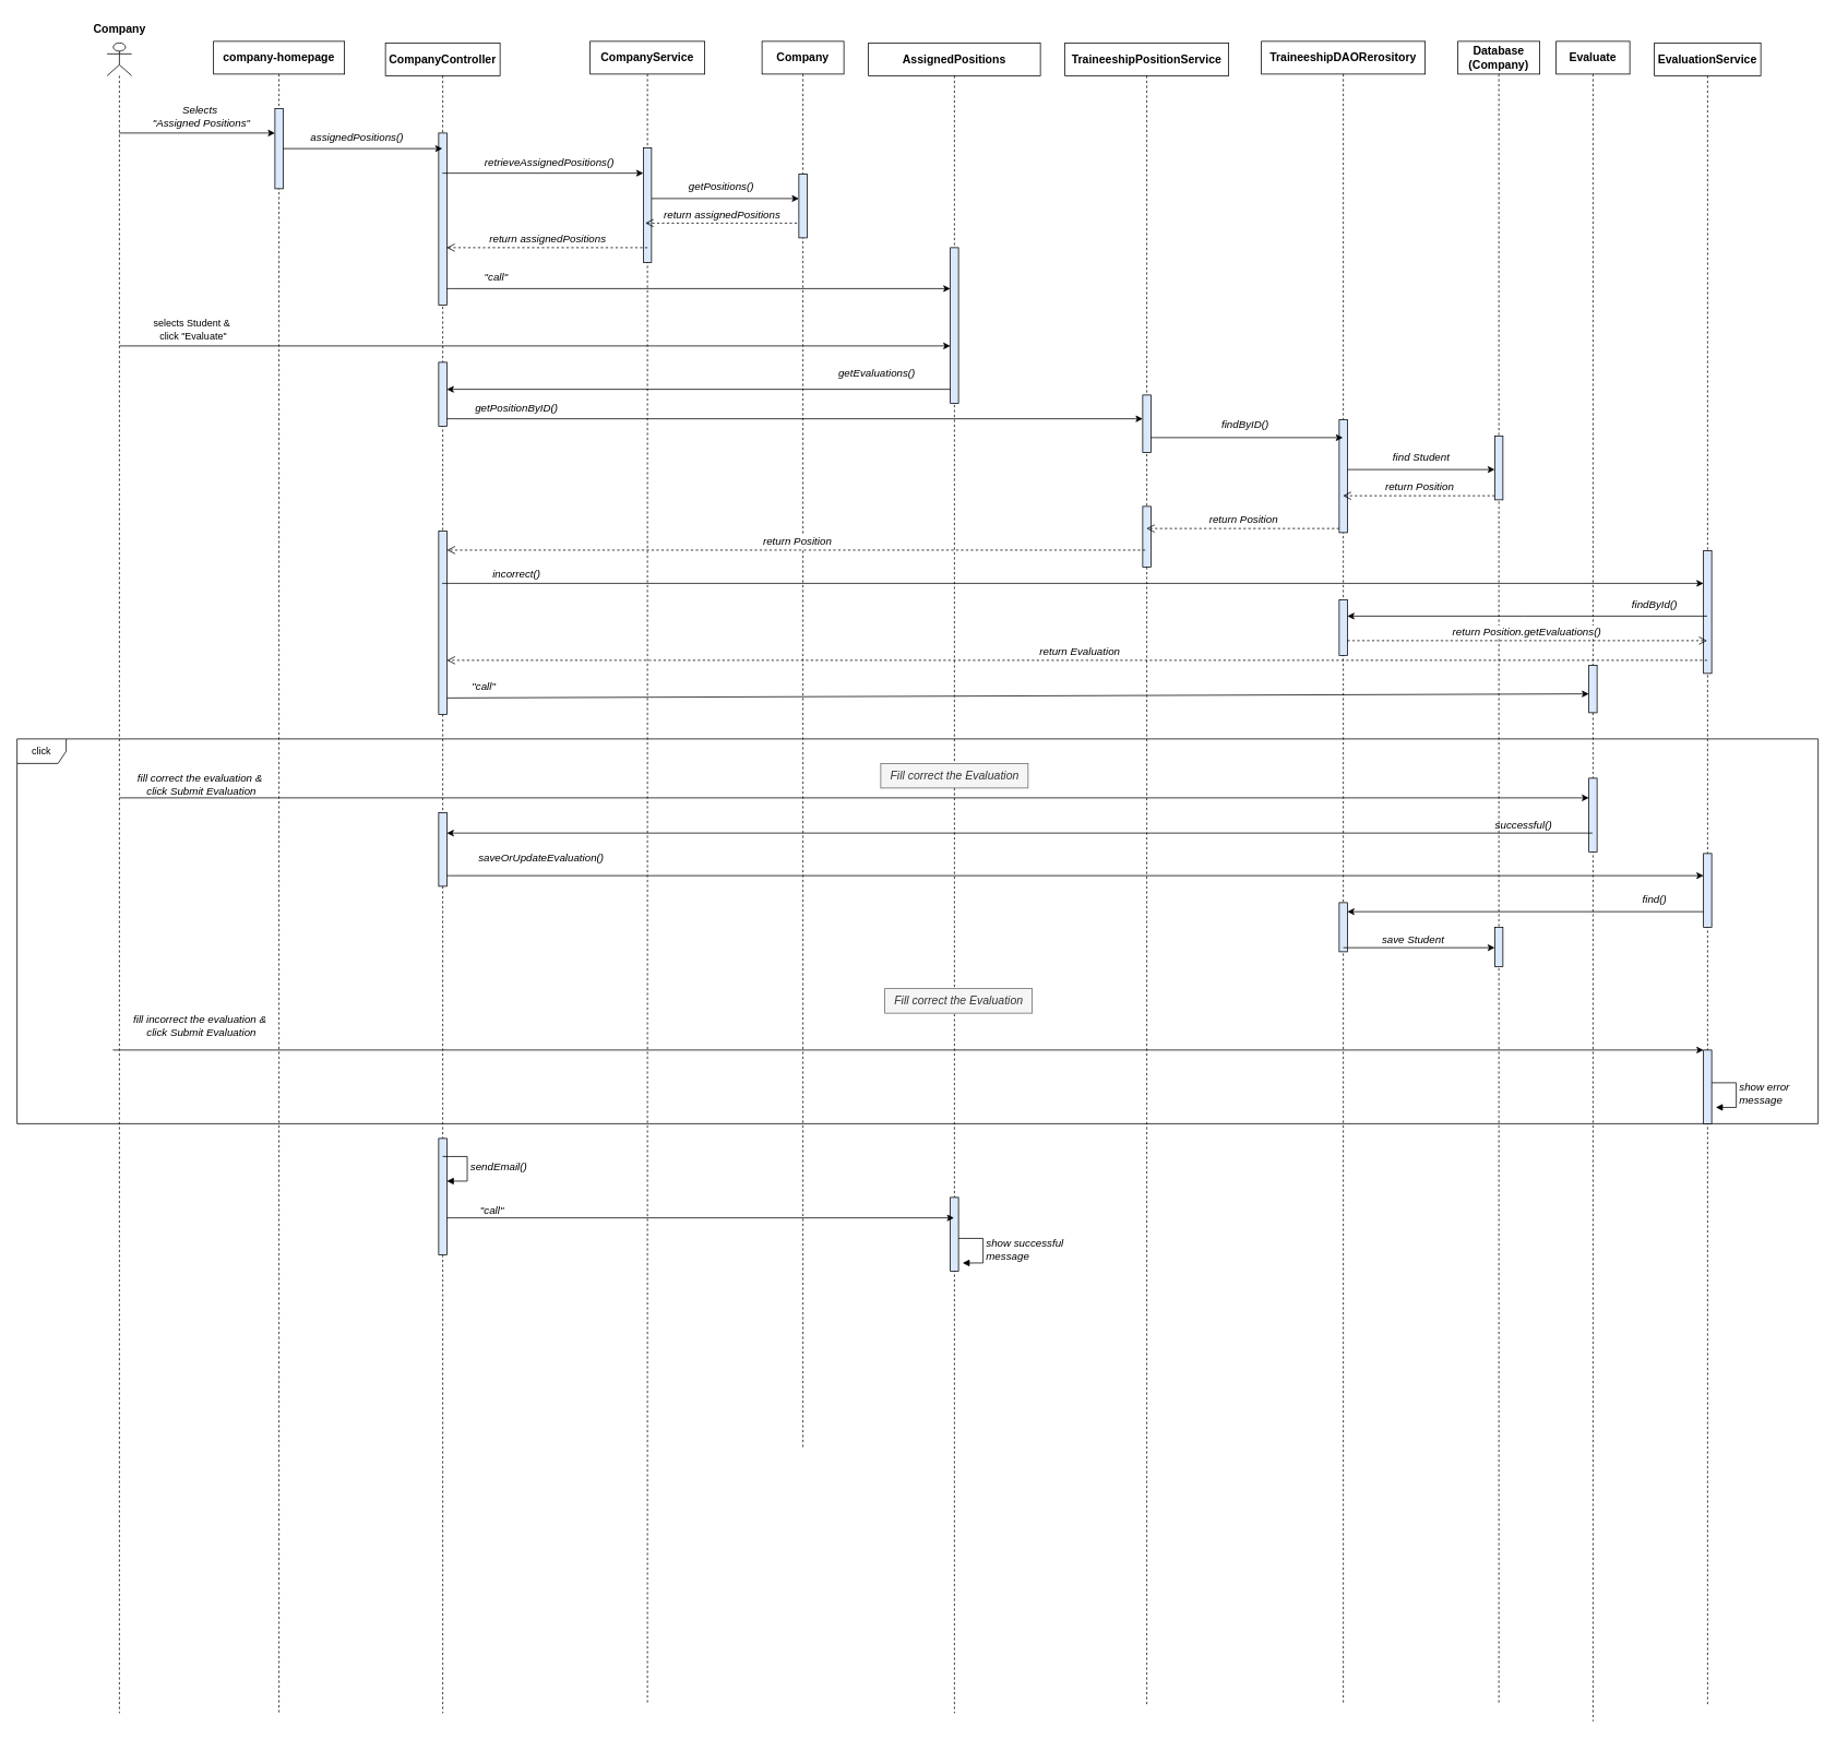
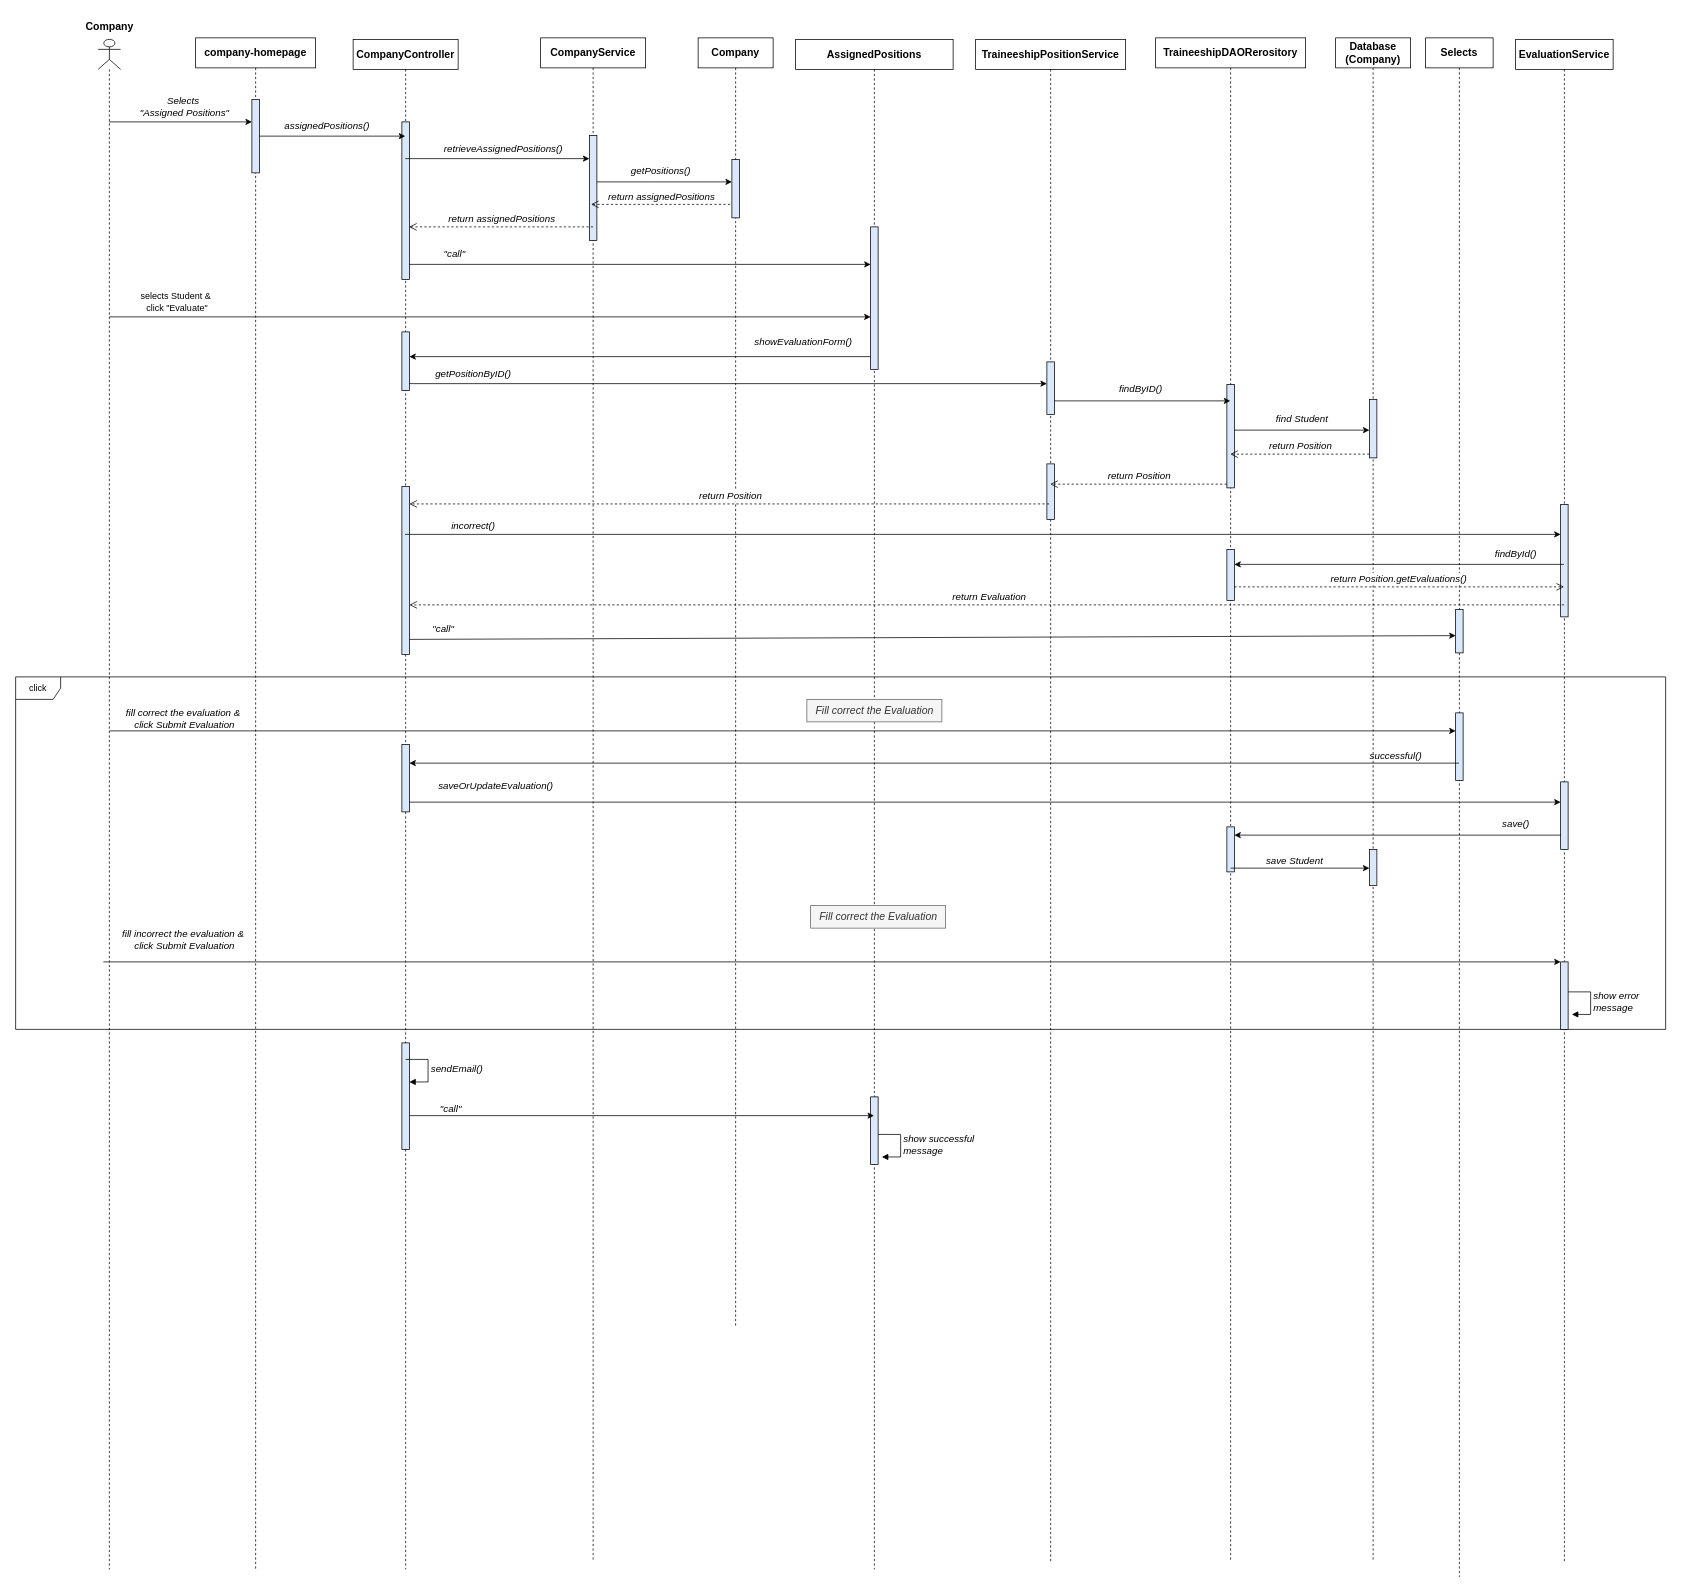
- <mxCell id="61" value="Evaluate" style="shape=umlLifeline;perimeter=lifelinePerimeter;whiteSpace=wrap;html=1;container=1;dropTarget=0;collapsible=0;recursiveResize=0;outlineConnect=0;portConstraint=eastwest;newEdgeStyle={&quot;curved&quot;:0,&quot;rounded&quot;:0};fontSize=14;fontStyle=1" vertex="1" parent="1"><mxGeometry x="1900" y="50" width="90" height="2052" as="geometry" /></mxCell>
+ <mxCell id="61" value="Selects" style="shape=umlLifeline;perimeter=lifelinePerimeter;whiteSpace=wrap;html=1;container=1;dropTarget=0;collapsible=0;recursiveResize=0;outlineConnect=0;portConstraint=eastwest;newEdgeStyle={&quot;curved&quot;:0,&quot;rounded&quot;:0};fontSize=14;fontStyle=1" vertex="1" parent="1"><mxGeometry x="1900" y="50" width="90" height="2052" as="geometry" /></mxCell>
- <mxCell id="32" value="getEvaluations()" style="text;html=1;align=center;verticalAlign=middle;resizable=0;points=[];autosize=1;strokeColor=none;fillColor=none;fontSize=13;fontStyle=2" vertex="1" parent="1"><mxGeometry x="995" y="440" width="150" height="30" as="geometry" /></mxCell>
+ <mxCell id="32" value="showEvaluationForm()" style="text;html=1;align=center;verticalAlign=middle;resizable=0;points=[];autosize=1;strokeColor=none;fillColor=none;fontSize=13;fontStyle=2" vertex="1" parent="1"><mxGeometry x="995" y="440" width="150" height="30" as="geometry" /></mxCell>
- <mxCell id="82" value="find()" style="text;html=1;align=center;verticalAlign=middle;resizable=0;points=[];autosize=1;strokeColor=none;fillColor=none;fontSize=13;fontStyle=2" vertex="1" parent="1"><mxGeometry x="1990" y="1082" width="60" height="30" as="geometry" /></mxCell>
+ <mxCell id="82" value="save()" style="text;html=1;align=center;verticalAlign=middle;resizable=0;points=[];autosize=1;strokeColor=none;fillColor=none;fontSize=13;fontStyle=2" vertex="1" parent="1"><mxGeometry x="1990" y="1082" width="60" height="30" as="geometry" /></mxCell>
